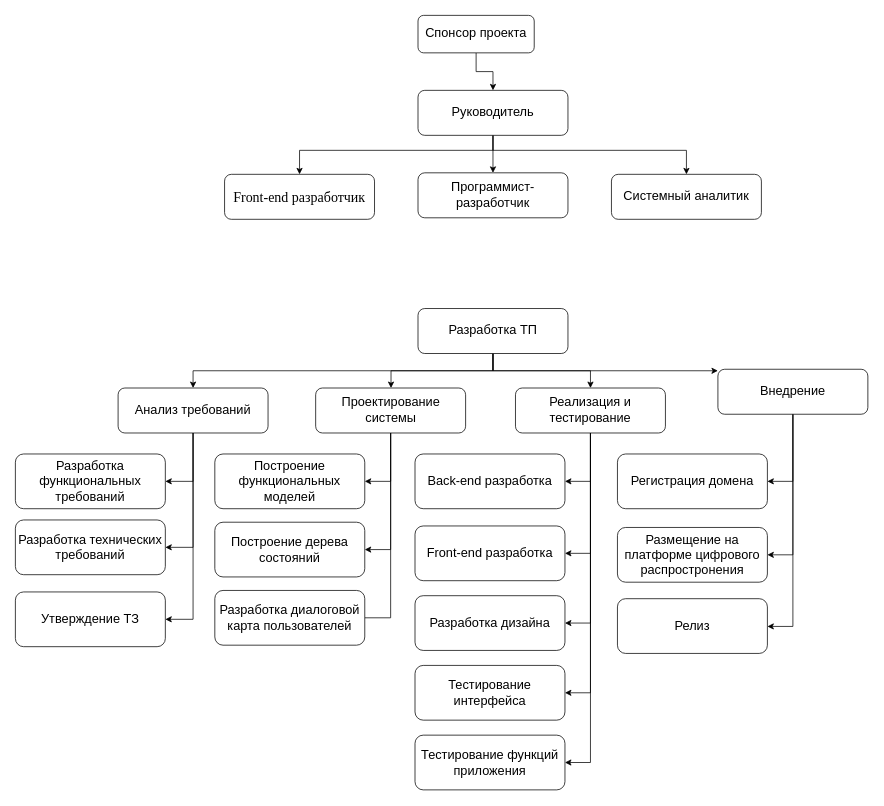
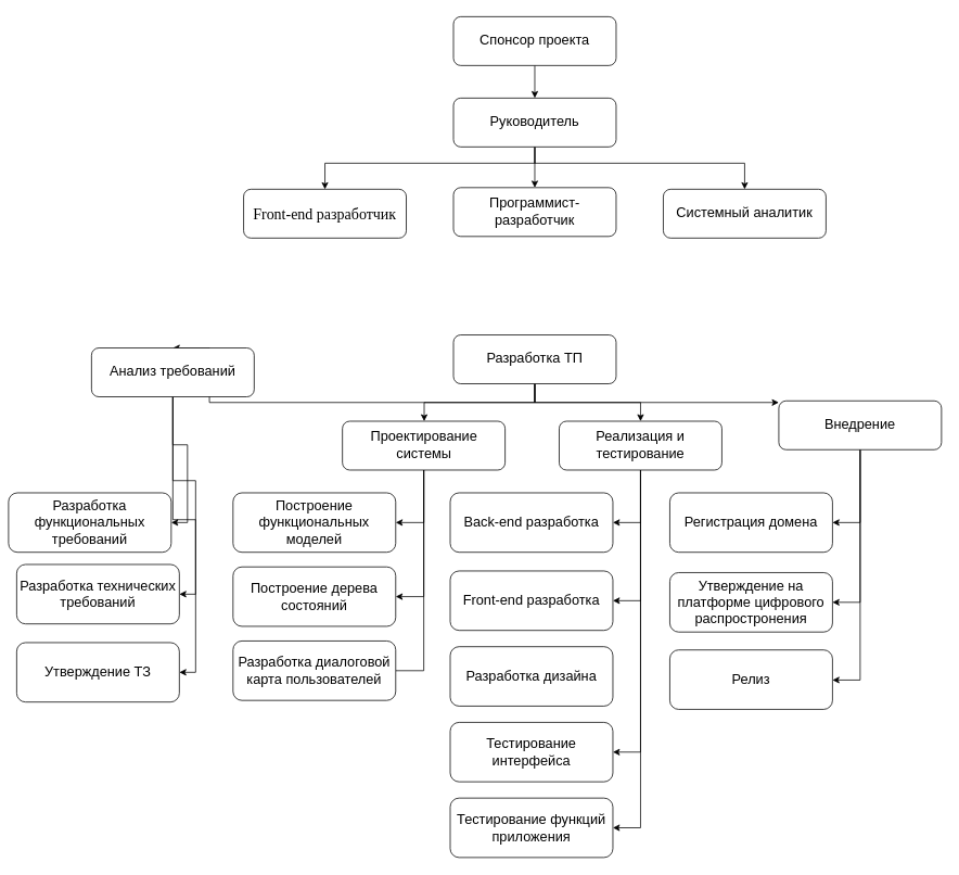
- <mxCell id="3" value="&lt;font style=&quot;font-size: 17px&quot;&gt;Спонсор проекта&lt;/font&gt;" style="rounded=1;whiteSpace=wrap;html=1;" parent="1" vertex="1"><mxGeometry x="557" y="20" width="155" height="50" as="geometry" /></mxCell>
+ <mxCell id="3" value="&lt;font style=&quot;font-size: 17px&quot;&gt;Спонсор проекта&lt;/font&gt;" style="rounded=1;whiteSpace=wrap;html=1;" parent="1" vertex="1"><mxGeometry x="557" y="20" width="200" height="60" as="geometry" /></mxCell>
- <mxCell id="19" value="&lt;span style=&quot;font-size: 17px&quot;&gt;Анализ требований&lt;/span&gt;" style="rounded=1;whiteSpace=wrap;html=1;" parent="1" vertex="1"><mxGeometry x="157" y="517" width="200" height="60" as="geometry" /></mxCell>
+ <mxCell id="19" value="&lt;span style=&quot;font-size: 17px&quot;&gt;Анализ требований&lt;/span&gt;" style="rounded=1;whiteSpace=wrap;html=1;" parent="1" vertex="1"><mxGeometry x="112" y="427" width="200" height="60" as="geometry" /></mxCell>
- <mxCell id="33" value="&lt;span style=&quot;font-size: 17px&quot;&gt;Разработка функциональных требований&lt;/span&gt;" style="rounded=1;whiteSpace=wrap;html=1;" parent="1" vertex="1"><mxGeometry x="20" y="605" width="200" height="73" as="geometry" /></mxCell>
+ <mxCell id="33" value="&lt;span style=&quot;font-size: 17px&quot;&gt;Разработка функциональных требований&lt;/span&gt;" style="rounded=1;whiteSpace=wrap;html=1;" parent="1" vertex="1"><mxGeometry x="10" y="605" width="200" height="73" as="geometry" /></mxCell>
- <mxCell id="45" value="&lt;span style=&quot;font-size: 17px&quot;&gt;Размещение на платформе цифрового распростронения&lt;/span&gt;" style="rounded=1;whiteSpace=wrap;html=1;" parent="1" vertex="1"><mxGeometry x="823" y="703" width="200" height="73" as="geometry" /></mxCell>
+ <mxCell id="45" value="&lt;span style=&quot;font-size: 17px&quot;&gt;Утверждение на платформе цифрового распростронения&lt;/span&gt;" style="rounded=1;whiteSpace=wrap;html=1;" parent="1" vertex="1"><mxGeometry x="823" y="703" width="200" height="73" as="geometry" /></mxCell>
- <mxCell id="26" style="edgeStyle=orthogonalEdgeStyle;rounded=0;orthogonalLoop=1;jettySize=auto;html=1;entryX=1;entryY=0.5;entryDx=0;entryDy=0;" parent="1" source="29" target="41" edge="1"><mxGeometry relative="1" as="geometry" /></mxCell>
